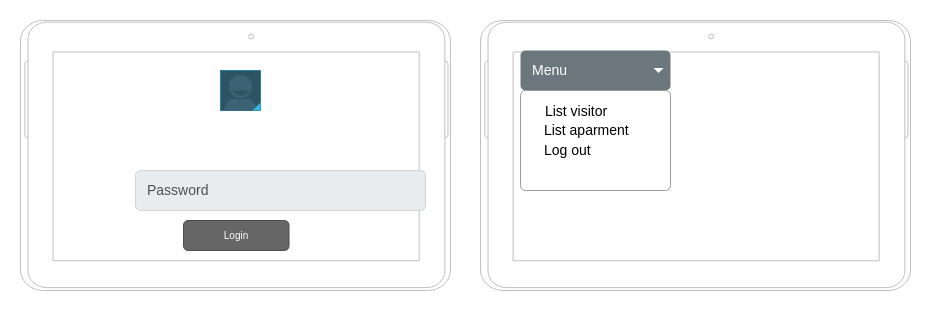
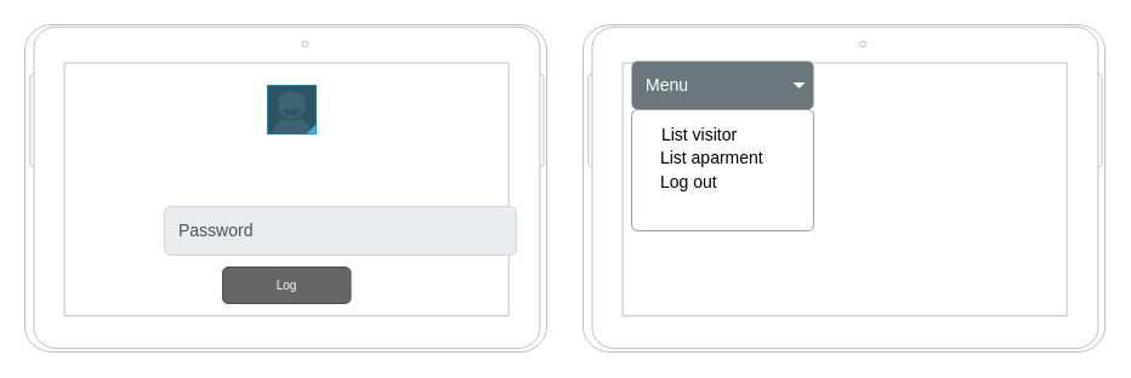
- <mxCell id="5" value="Login" style="rounded=1;html=1;shadow=0;dashed=0;whiteSpace=wrap;fontSize=10;fillColor=#666666;align=center;strokeColor=#4D4D4D;fontColor=#ffffff;" vertex="1" parent="1"><mxGeometry x="183" y="220" width="105.5" height="30" as="geometry" /></mxCell>
+ <mxCell id="5" value="Log" style="rounded=1;html=1;shadow=0;dashed=0;whiteSpace=wrap;fontSize=10;fillColor=#666666;align=center;strokeColor=#4D4D4D;fontColor=#ffffff;" vertex="1" parent="1"><mxGeometry x="183" y="220" width="105.5" height="30" as="geometry" /></mxCell>
